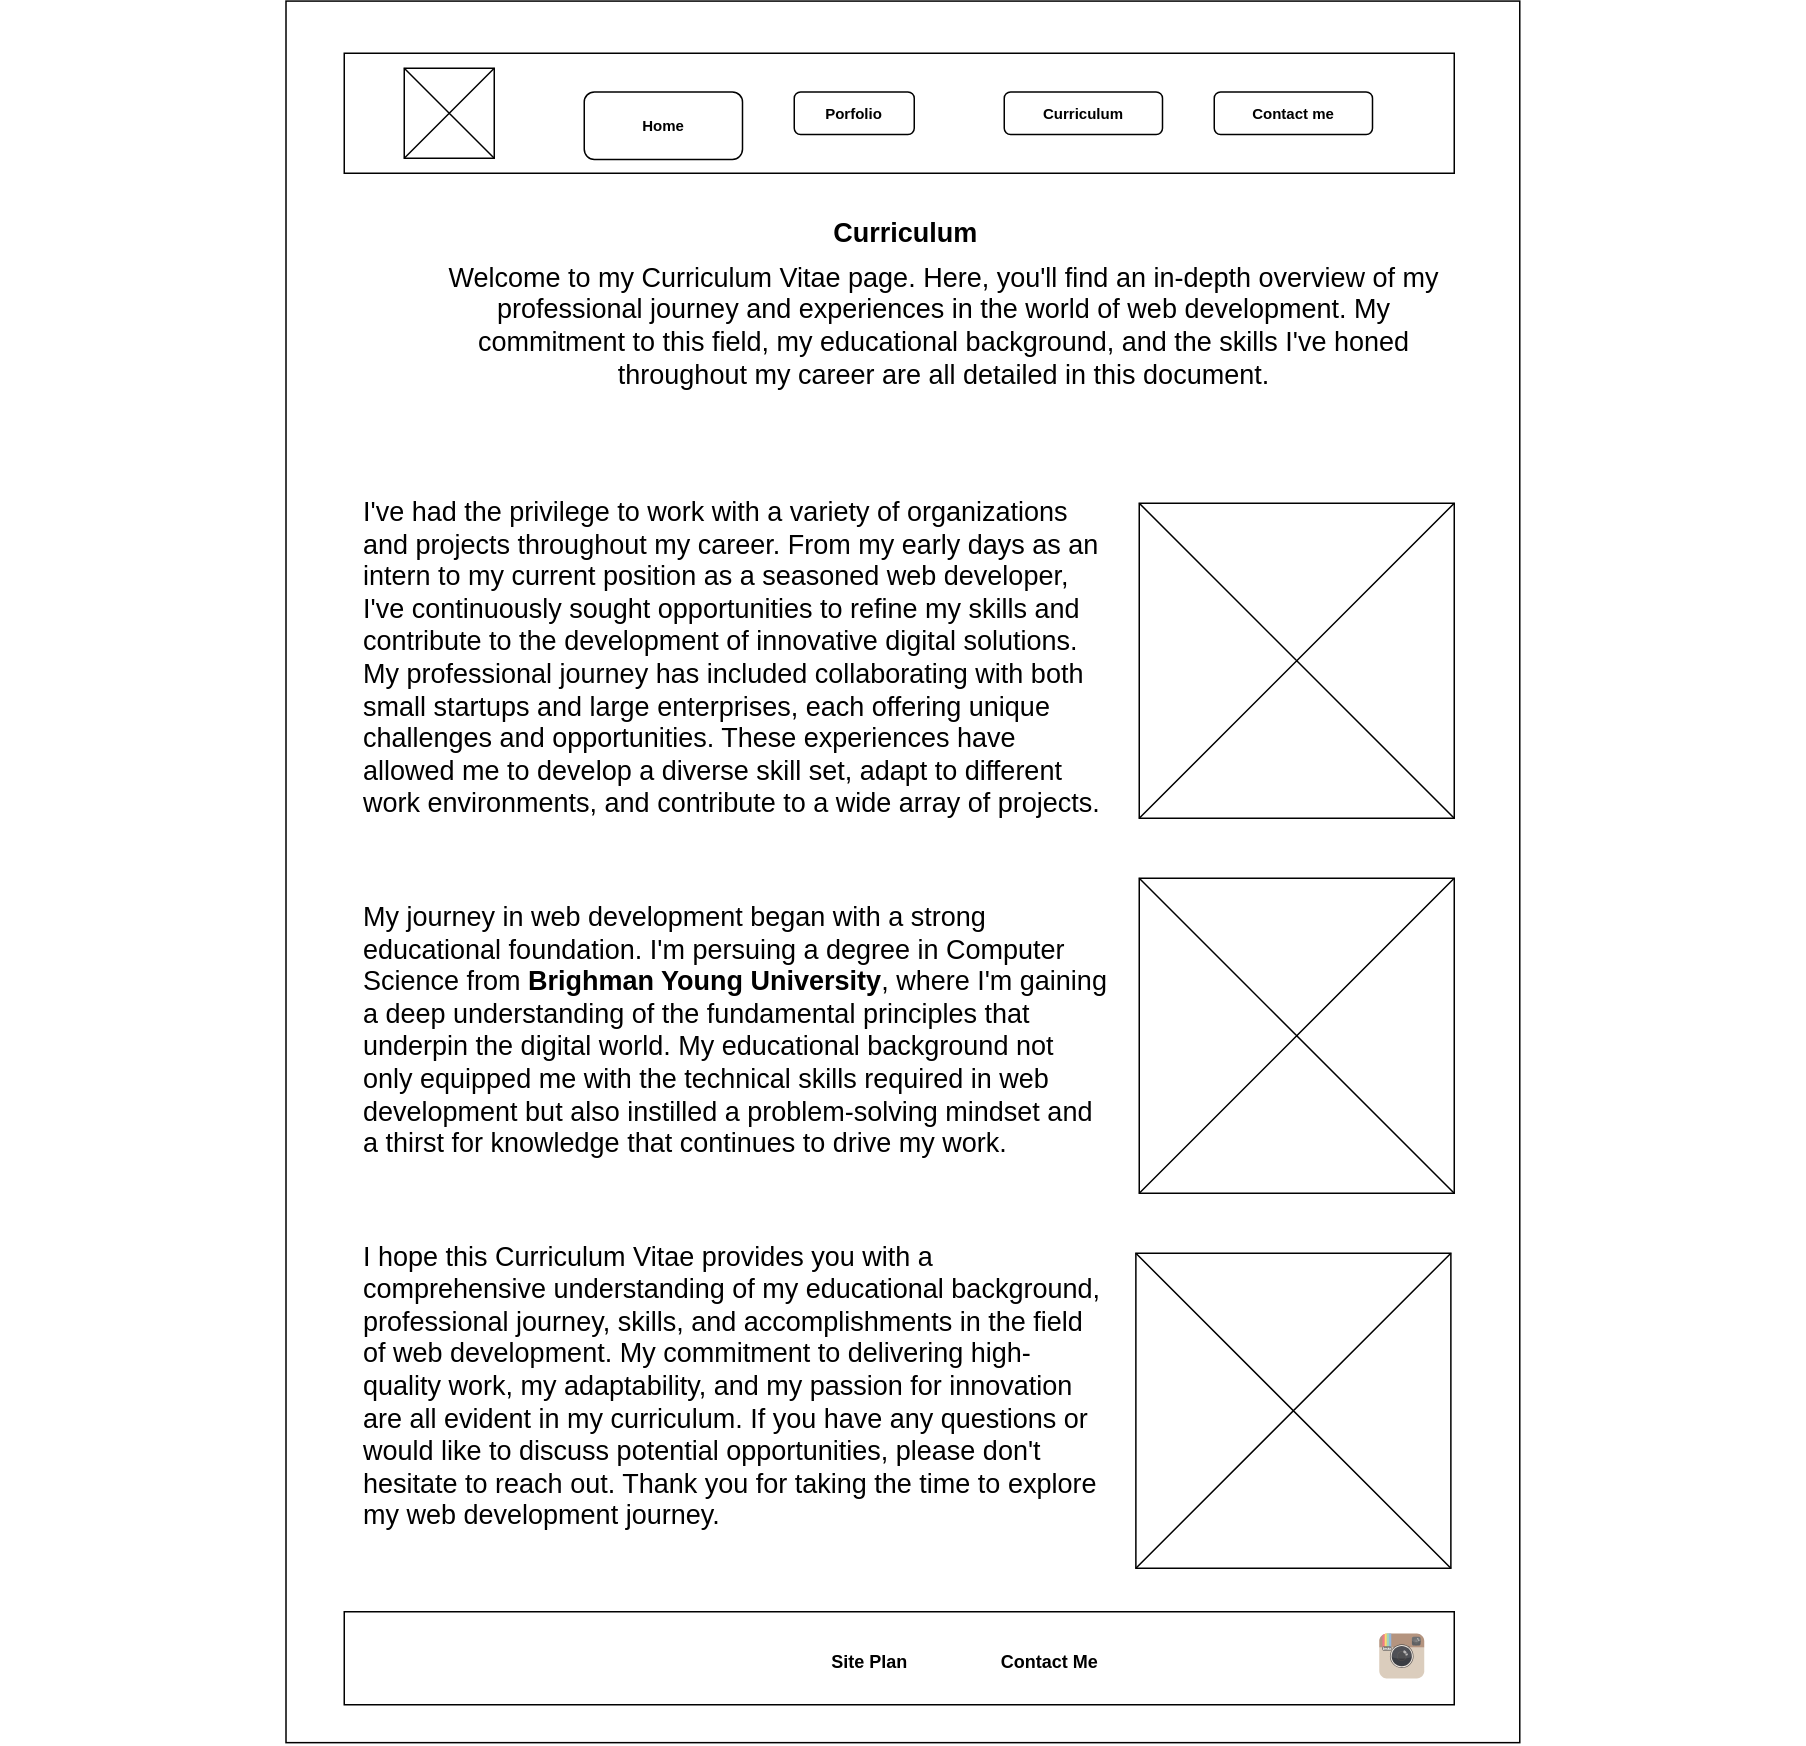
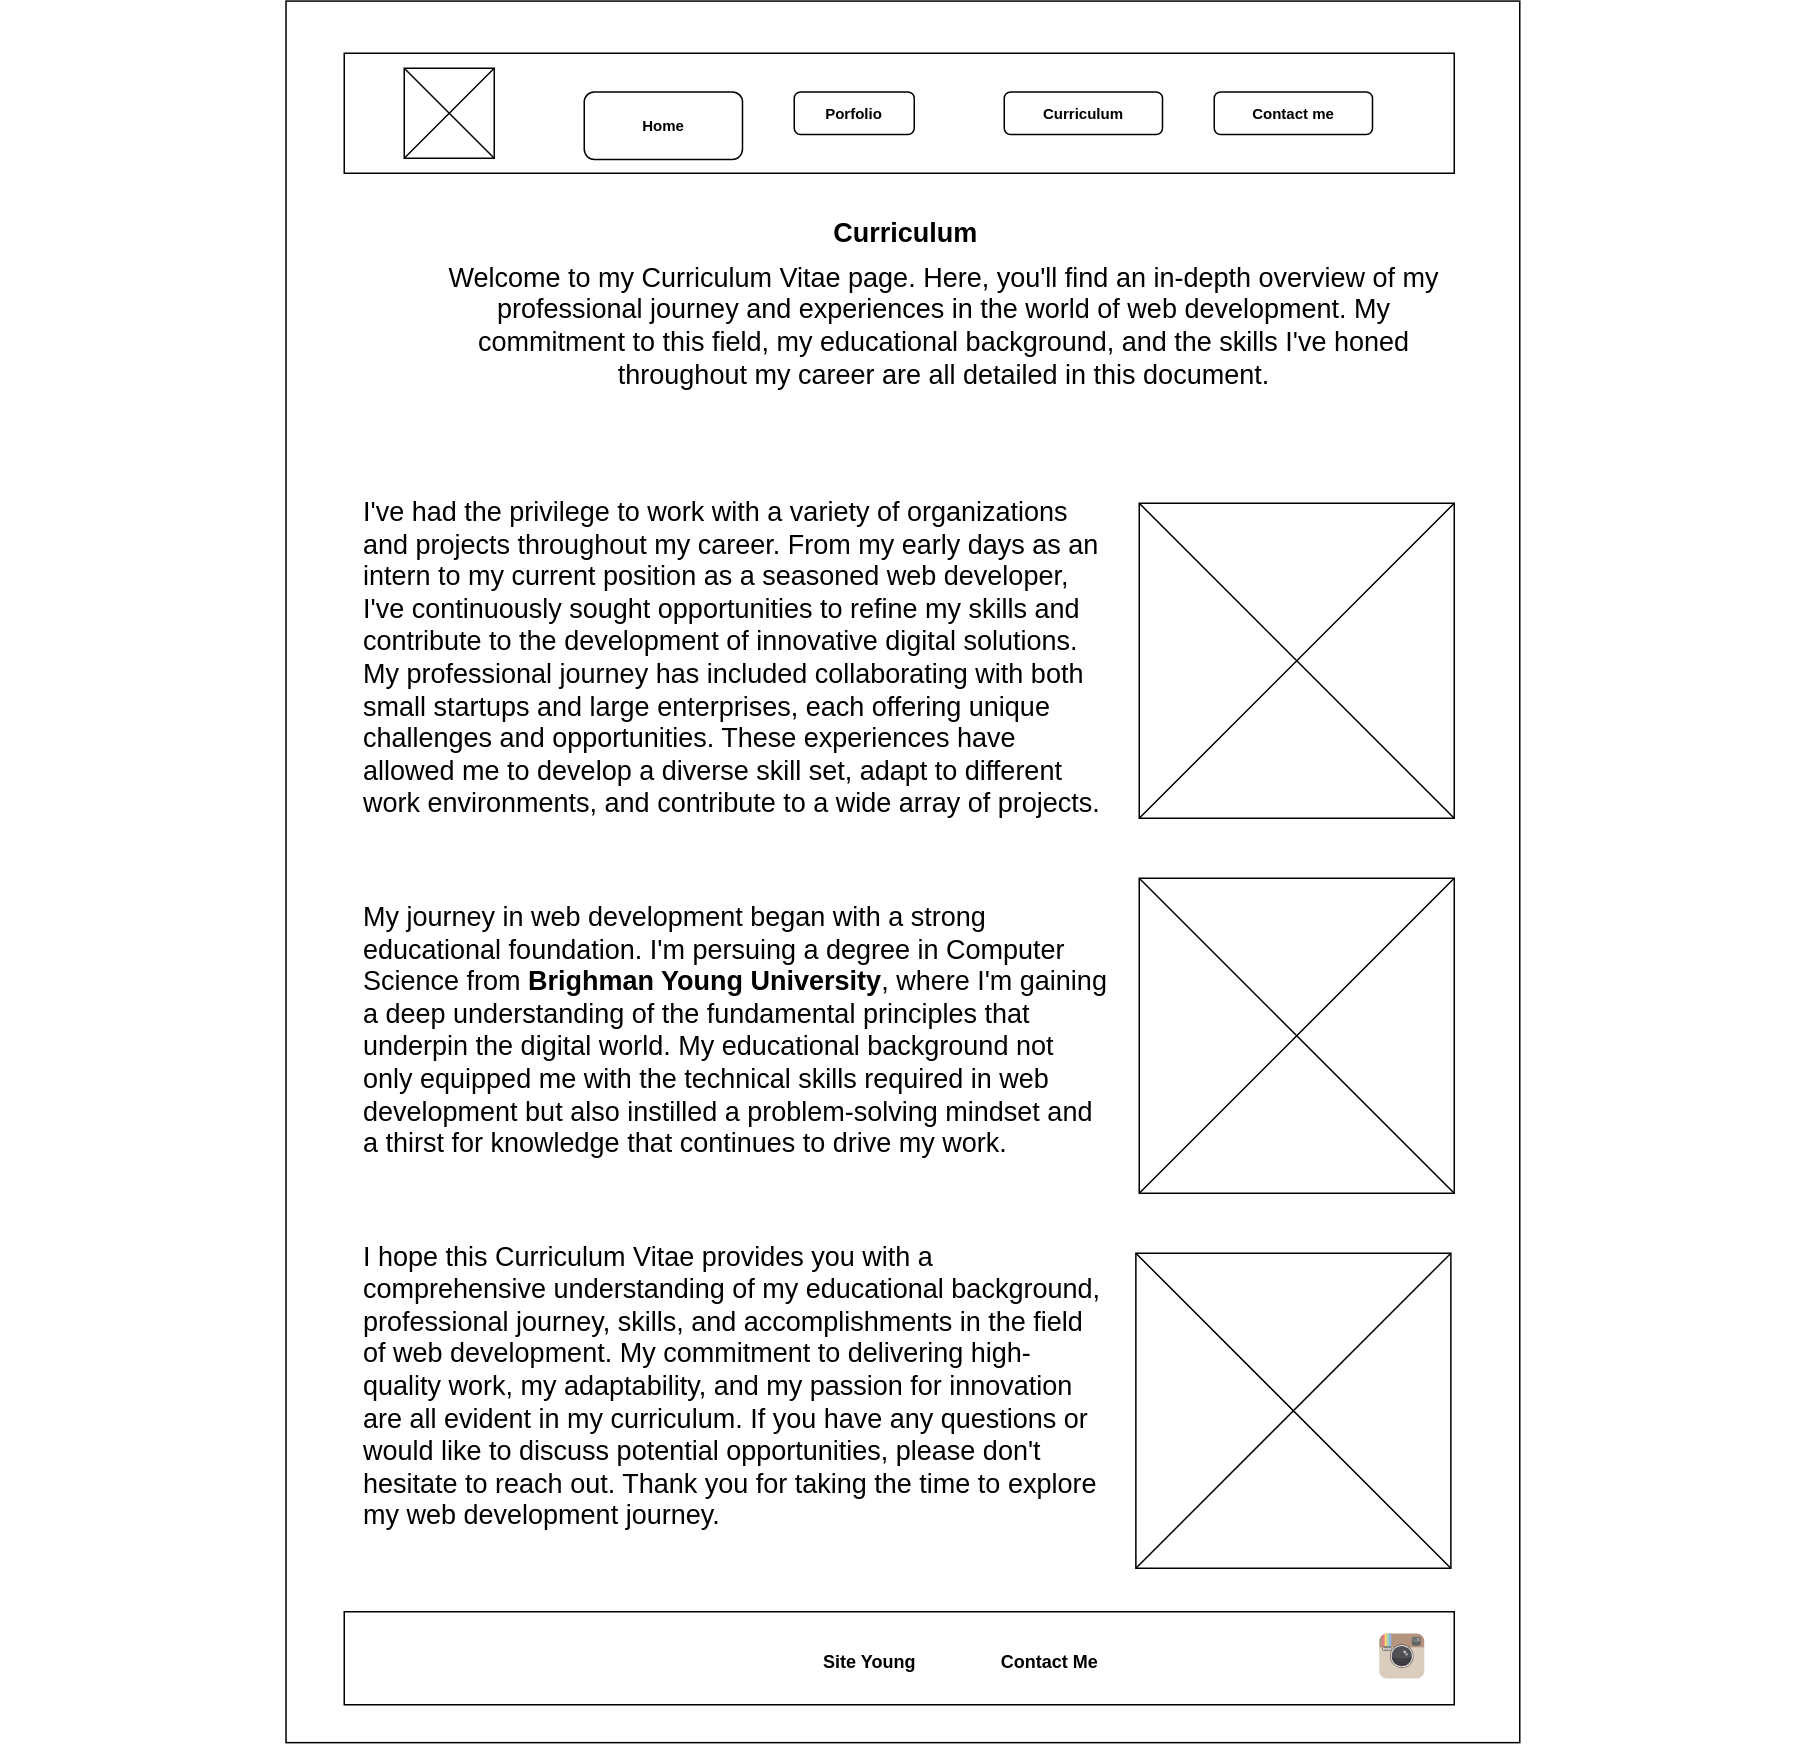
- <mxCell id="13" value="&lt;span style=&quot;font-size: 12px;&quot;&gt;Site Plan&lt;/span&gt;" style="text;strokeColor=none;fillColor=none;html=1;fontSize=24;fontStyle=1;verticalAlign=middle;align=center;" vertex="1" parent="1"><mxGeometry x="529" y="1069" width="100" height="40" as="geometry" /></mxCell>
+ <mxCell id="13" value="&lt;span style=&quot;font-size: 12px;&quot;&gt;Site Young&lt;/span&gt;" style="text;strokeColor=none;fillColor=none;html=1;fontSize=24;fontStyle=1;verticalAlign=middle;align=center;" vertex="1" parent="1"><mxGeometry x="529" y="1069" width="100" height="40" as="geometry" /></mxCell>
